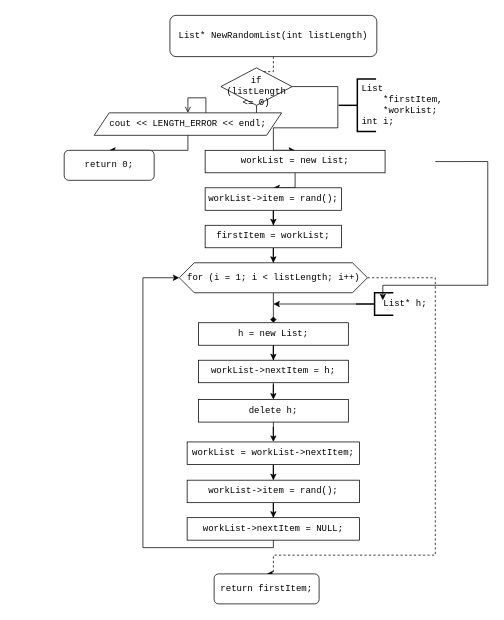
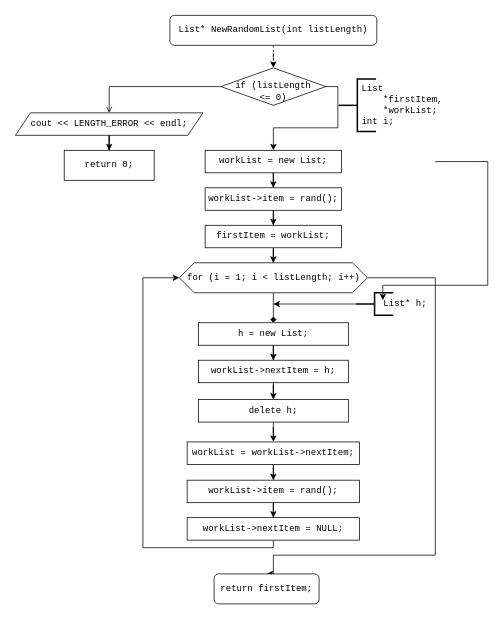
- <mxCell id="4" value="List* NewRandomList(int listLength)" style="rounded=1;whiteSpace=wrap;html=1;fontFamily=Courier New;" vertex="1" parent="1"><mxGeometry x="226" y="20" width="276" height="55" as="geometry" /></mxCell>
+ <mxCell id="4" value="List* NewRandomList(int listLength)" style="rounded=1;whiteSpace=wrap;html=1;fontFamily=Courier New;" vertex="1" parent="1"><mxGeometry x="226" y="20" width="276" height="40" as="geometry" /></mxCell>
- <mxCell id="7" value="&lt;br&gt;if (listLength&lt;br&gt;&amp;lt;= 0)" style="rhombus;whiteSpace=wrap;html=1;fontFamily=Courier New;" vertex="1" parent="1"><mxGeometry x="294" y="90" width="95" height="50" as="geometry" /></mxCell>
+ <mxCell id="7" value="&lt;br&gt;if (listLength&lt;br&gt;&amp;lt;= 0)" style="rhombus;whiteSpace=wrap;html=1;fontFamily=Courier New;" vertex="1" parent="1"><mxGeometry x="294" y="90" width="140" height="50" as="geometry" /></mxCell>
- <mxCell id="9" value="cout &amp;lt;&amp;lt; LENGTH_ERROR &amp;lt;&amp;lt; endl;" style="shape=parallelogram;perimeter=parallelogramPerimeter;whiteSpace=wrap;html=1;fixedSize=1;fontFamily=Courier New;" vertex="1" parent="1"><mxGeometry x="125" y="150" width="250" height="30" as="geometry" /></mxCell>
+ <mxCell id="9" value="cout &amp;lt;&amp;lt; LENGTH_ERROR &amp;lt;&amp;lt; endl;" style="shape=parallelogram;perimeter=parallelogramPerimeter;whiteSpace=wrap;html=1;fixedSize=1;fontFamily=Courier New;" vertex="1" parent="1"><mxGeometry x="20" y="150" width="250" height="30" as="geometry" /></mxCell>
- <mxCell id="14" value="workList = new List;" style="rounded=0;whiteSpace=wrap;html=1;fontFamily=Courier New;" vertex="1" parent="1"><mxGeometry x="273" y="200" width="240" height="30" as="geometry" /></mxCell>
+ <mxCell id="14" value="workList = new List;" style="rounded=0;whiteSpace=wrap;html=1;fontFamily=Courier New;" vertex="1" parent="1"><mxGeometry x="273" y="200" width="182" height="30" as="geometry" /></mxCell>
- <mxCell id="10" value="return 0;" style="rounded=1;whiteSpace=wrap;html=1;fontFamily=Courier New;" vertex="1" parent="1"><mxGeometry x="85" y="200" width="120" height="40" as="geometry" /></mxCell>
+ <mxCell id="10" value="return 0;" style="whiteSpace=wrap;html=1;fontFamily=Courier New;rounded=0;" vertex="1" parent="1"><mxGeometry x="85" y="200" width="120" height="40" as="geometry" /></mxCell>
- <mxCell id="20" style="edgeStyle=orthogonalEdgeStyle;rounded=0;orthogonalLoop=1;jettySize=auto;html=1;fontFamily=Courier New;entryX=0.5;entryY=0;entryDx=0;entryDy=0;dashed=1;" edge="1" parent="1" source="21" target="37"><mxGeometry relative="1" as="geometry"><mxPoint x="364" y="770" as="targetPoint" /><Array as="points"><mxPoint x="580" y="370" /><mxPoint x="580" y="740" /><mxPoint x="364" y="740" /></Array></mxGeometry></mxCell>
+ <mxCell id="20" style="edgeStyle=orthogonalEdgeStyle;rounded=0;orthogonalLoop=1;jettySize=auto;html=1;fontFamily=Courier New;entryX=0.5;entryY=0;entryDx=0;entryDy=0;" edge="1" parent="1" source="21" target="37"><mxGeometry relative="1" as="geometry"><mxPoint x="364" y="770" as="targetPoint" /><Array as="points"><mxPoint x="580" y="370" /><mxPoint x="580" y="740" /><mxPoint x="364" y="740" /></Array></mxGeometry></mxCell>
